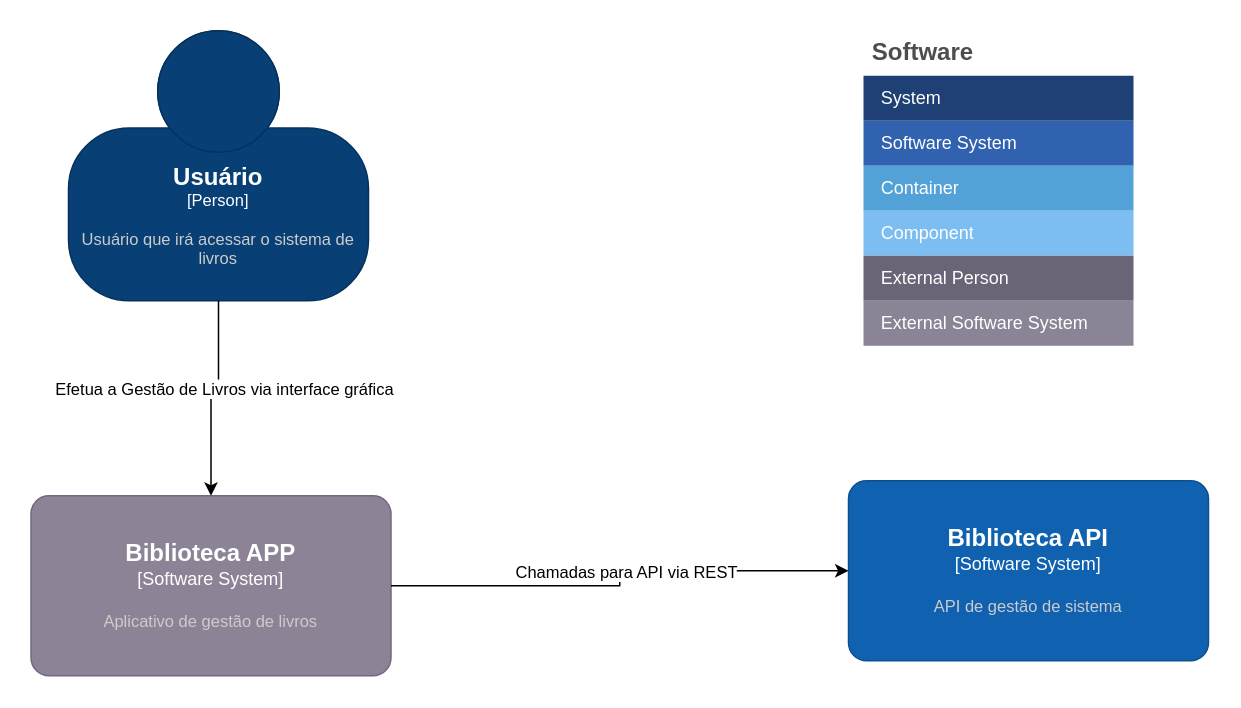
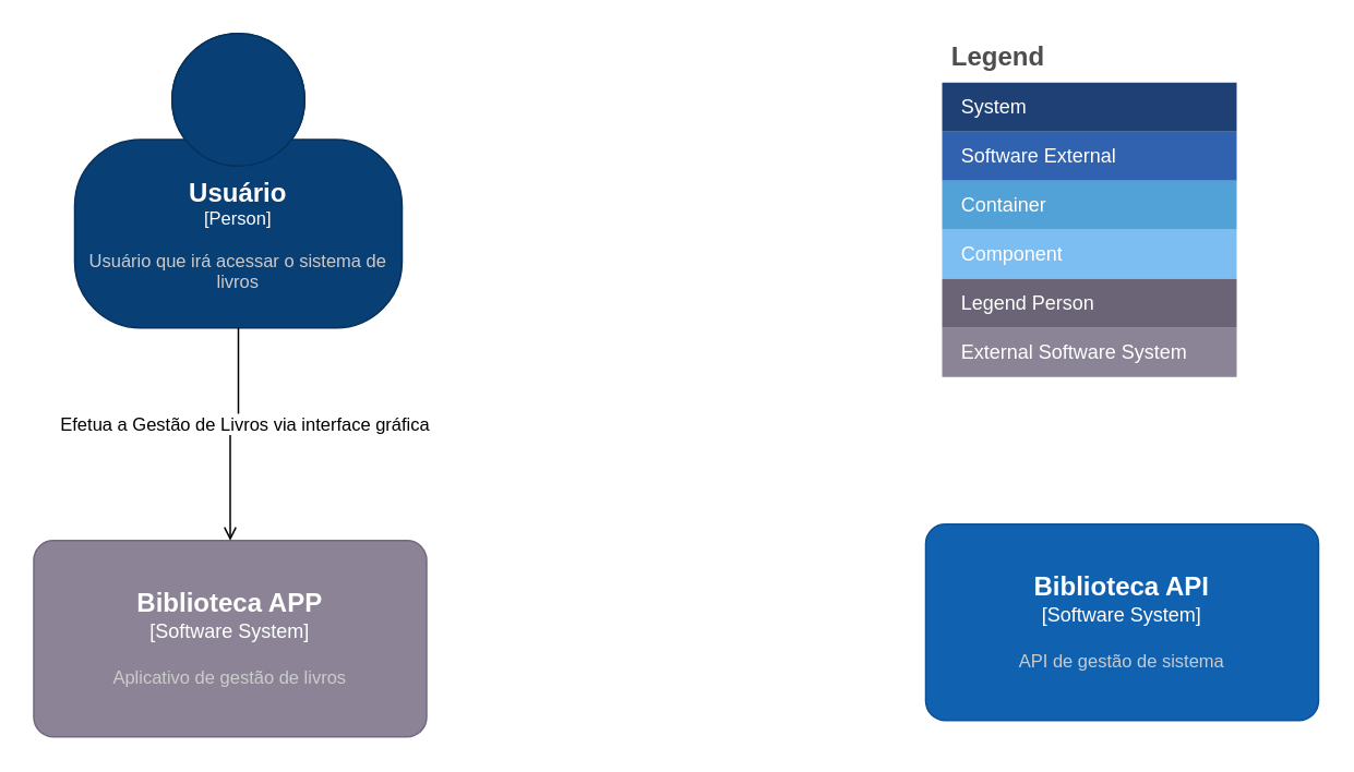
- <mxCell id="2" value="Software" style="shape=table;startSize=30;container=1;collapsible=0;childLayout=tableLayout;fontSize=16;align=left;verticalAlign=top;fillColor=none;strokeColor=none;fontColor=#4D4D4D;fontStyle=1;spacingLeft=6;spacing=0;resizable=0;" vertex="1" parent="1"><mxGeometry x="575" y="20" width="180" height="210" as="geometry" /></mxCell>
+ <mxCell id="2" value="Legend" style="shape=table;startSize=30;container=1;collapsible=0;childLayout=tableLayout;fontSize=16;align=left;verticalAlign=top;fillColor=none;strokeColor=none;fontColor=#4D4D4D;fontStyle=1;spacingLeft=6;spacing=0;resizable=0;" vertex="1" parent="1"><mxGeometry x="575" y="20" width="180" height="210" as="geometry" /></mxCell>
- <mxCell id="6" value="Software System" style="shape=partialRectangle;html=1;whiteSpace=wrap;connectable=0;strokeColor=inherit;overflow=hidden;fillColor=#3162AF;top=0;left=0;bottom=0;right=0;pointerEvents=1;fontSize=12;align=left;fontColor=#FFFFFF;gradientColor=none;spacingLeft=10;spacingRight=4;" vertex="1" parent="5"><mxGeometry width="180" height="30" as="geometry"><mxRectangle width="180" height="30" as="alternateBounds" /></mxGeometry></mxCell>
+ <mxCell id="6" value="Software External" style="shape=partialRectangle;html=1;whiteSpace=wrap;connectable=0;strokeColor=inherit;overflow=hidden;fillColor=#3162AF;top=0;left=0;bottom=0;right=0;pointerEvents=1;fontSize=12;align=left;fontColor=#FFFFFF;gradientColor=none;spacingLeft=10;spacingRight=4;" vertex="1" parent="5"><mxGeometry width="180" height="30" as="geometry"><mxRectangle width="180" height="30" as="alternateBounds" /></mxGeometry></mxCell>
- <mxCell id="12" value="External Person" style="shape=partialRectangle;html=1;whiteSpace=wrap;connectable=0;strokeColor=inherit;overflow=hidden;fillColor=#6b6477;top=0;left=0;bottom=0;right=0;pointerEvents=1;fontSize=12;align=left;fontColor=#FFFFFF;gradientColor=none;spacingLeft=10;spacingRight=4;" vertex="1" parent="11"><mxGeometry width="180" height="30" as="geometry"><mxRectangle width="180" height="30" as="alternateBounds" /></mxGeometry></mxCell>
+ <mxCell id="12" value="Legend Person" style="shape=partialRectangle;html=1;whiteSpace=wrap;connectable=0;strokeColor=inherit;overflow=hidden;fillColor=#6b6477;top=0;left=0;bottom=0;right=0;pointerEvents=1;fontSize=12;align=left;fontColor=#FFFFFF;gradientColor=none;spacingLeft=10;spacingRight=4;" vertex="1" parent="11"><mxGeometry width="180" height="30" as="geometry"><mxRectangle width="180" height="30" as="alternateBounds" /></mxGeometry></mxCell>
- <mxCell id="18" style="edgeStyle=orthogonalEdgeStyle;rounded=0;orthogonalLoop=1;jettySize=auto;html=1;entryX=0.5;entryY=0;entryDx=0;entryDy=0;entryPerimeter=0;" edge="1" parent="1" source="15" target="17"><mxGeometry relative="1" as="geometry" /></mxCell>
+ <mxCell id="18" style="edgeStyle=orthogonalEdgeStyle;rounded=0;orthogonalLoop=1;jettySize=auto;html=1;entryX=0.5;entryY=0;entryDx=0;entryDy=0;entryPerimeter=0;endArrow=open;" edge="1" parent="1" source="15" target="17"><mxGeometry relative="1" as="geometry" /></mxCell>
- <mxCell id="20" style="edgeStyle=orthogonalEdgeStyle;rounded=0;orthogonalLoop=1;jettySize=auto;html=1;entryX=0;entryY=0.5;entryDx=0;entryDy=0;entryPerimeter=0;" edge="1" parent="1" source="17" target="16"><mxGeometry relative="1" as="geometry" /></mxCell>
- <mxCell id="21" value="Chamadas para API via REST" style="edgeLabel;html=1;align=center;verticalAlign=middle;resizable=0;points=[];" vertex="1" connectable="0" parent="20"><mxGeometry x="-0.333" y="-1" relative="1" as="geometry"><mxPoint x="51" y="-11" as="offset" /></mxGeometry></mxCell>
